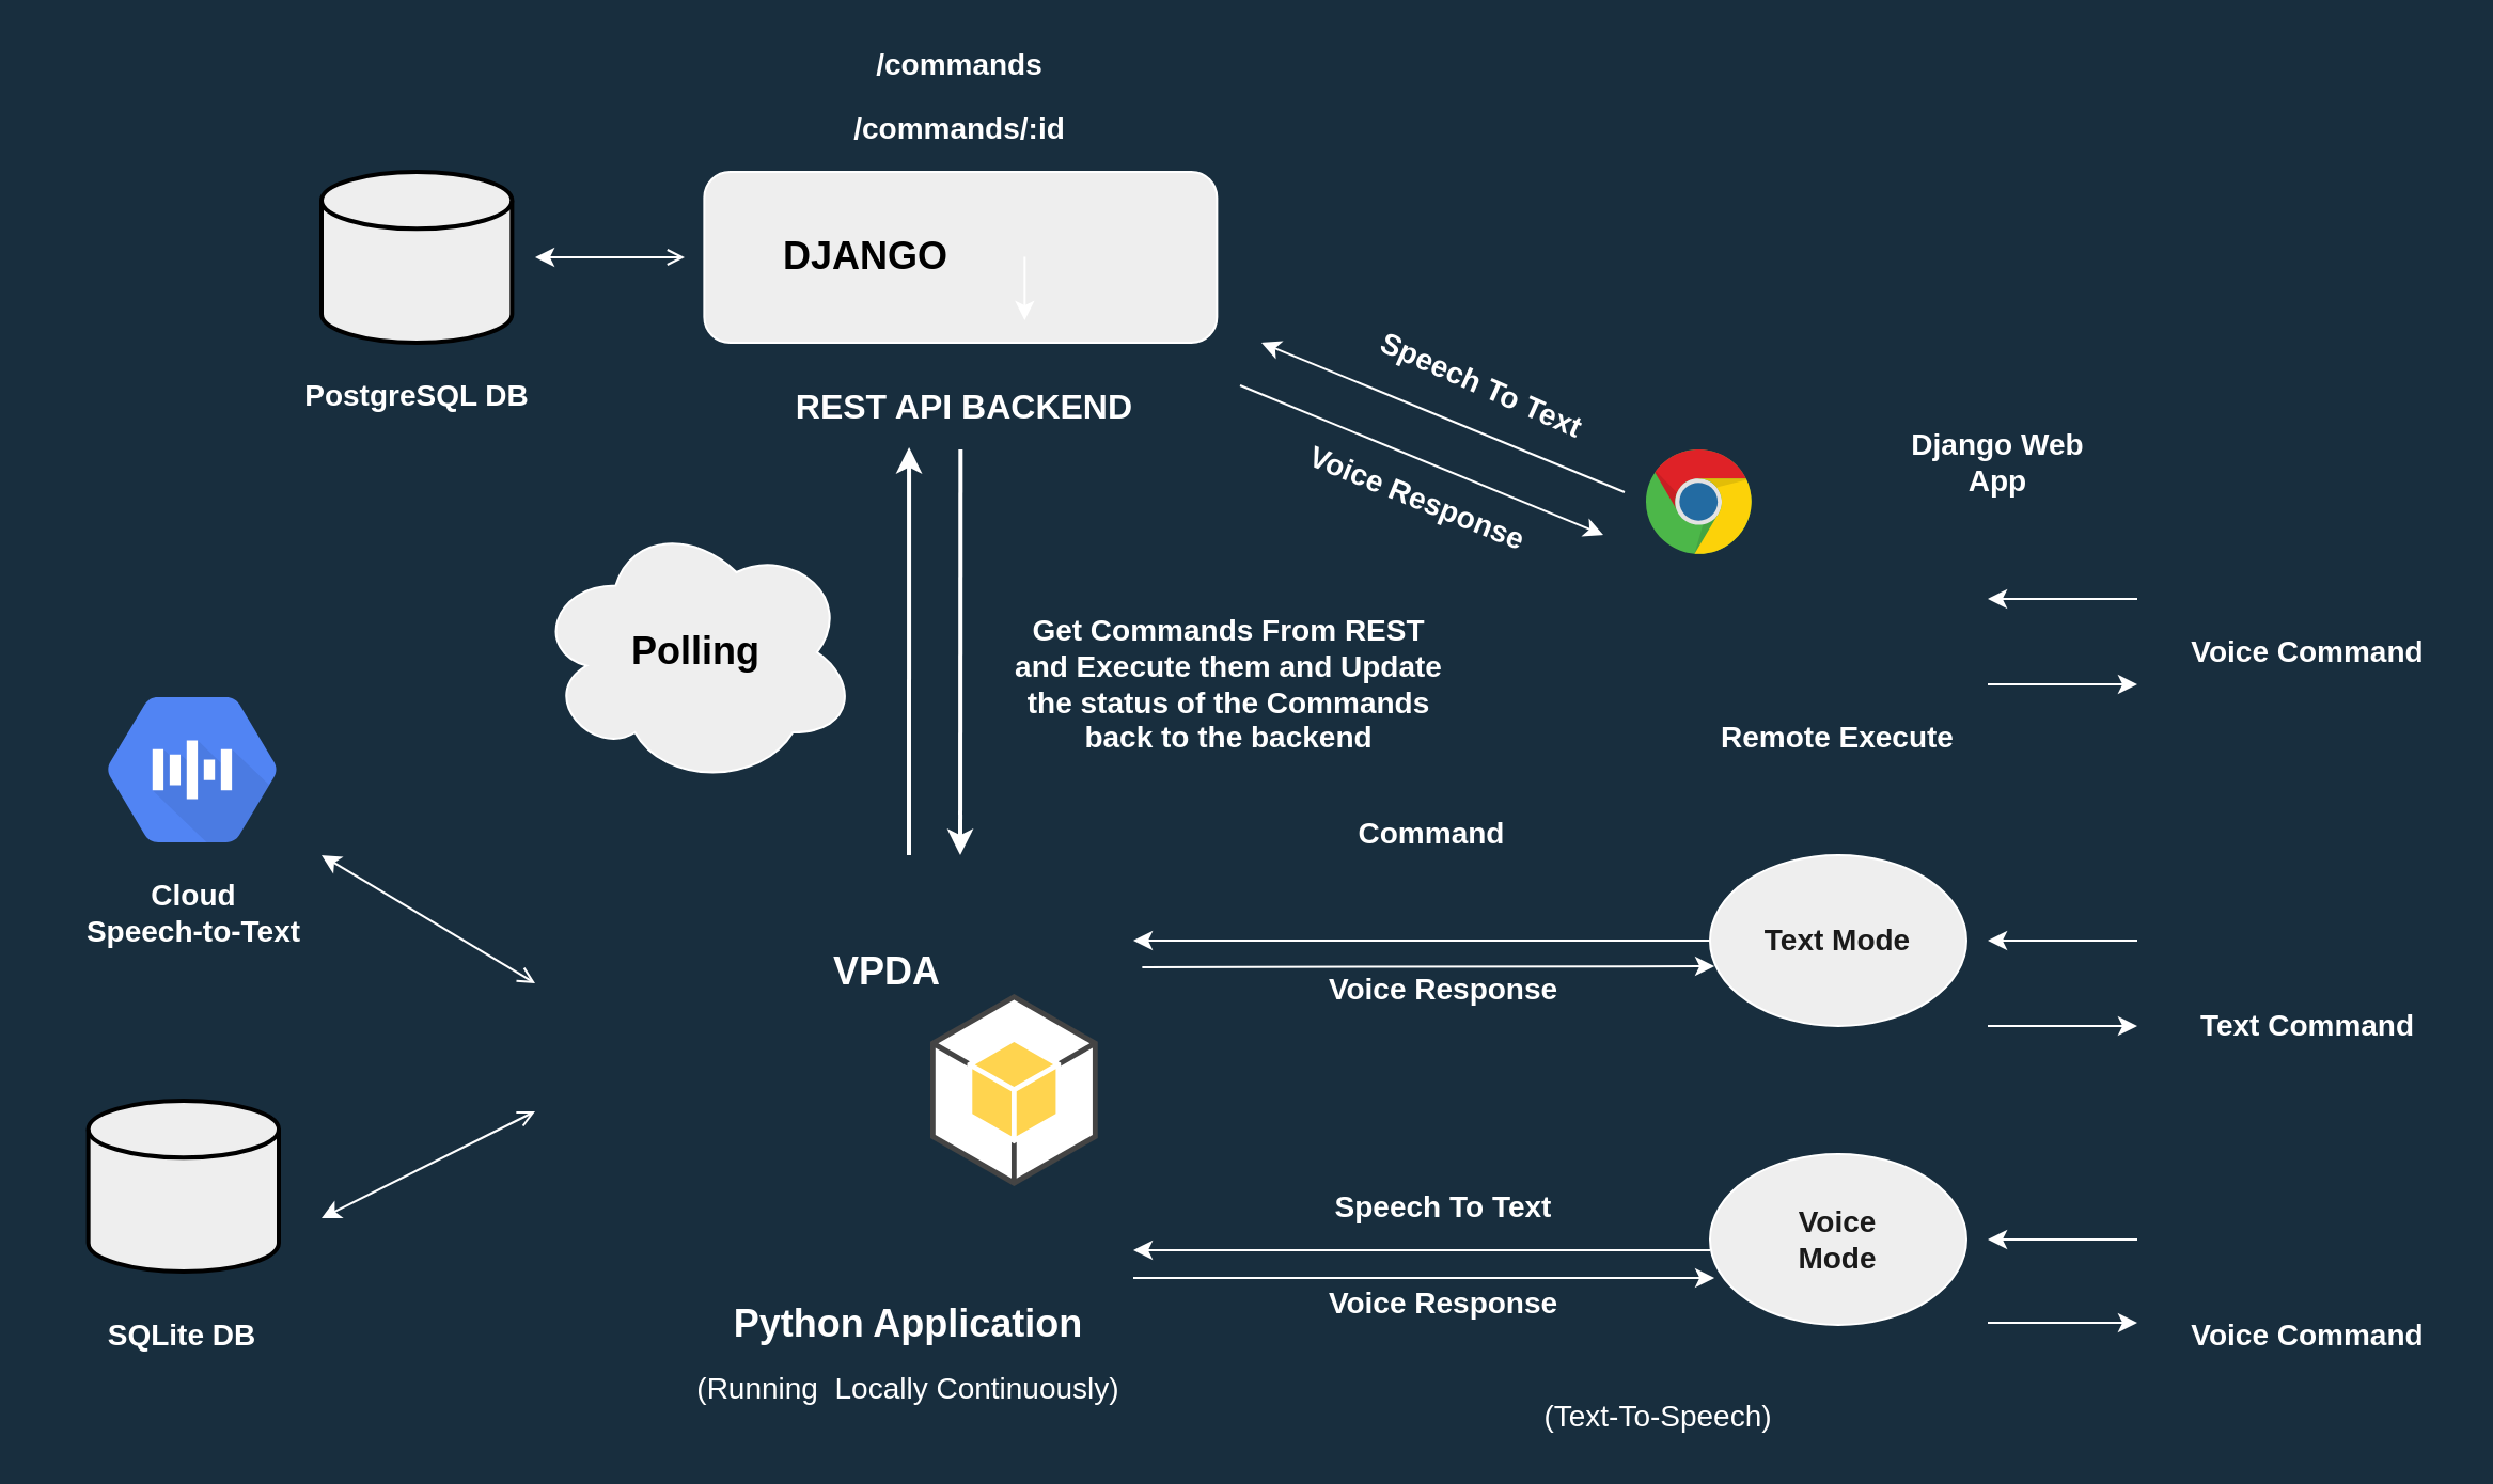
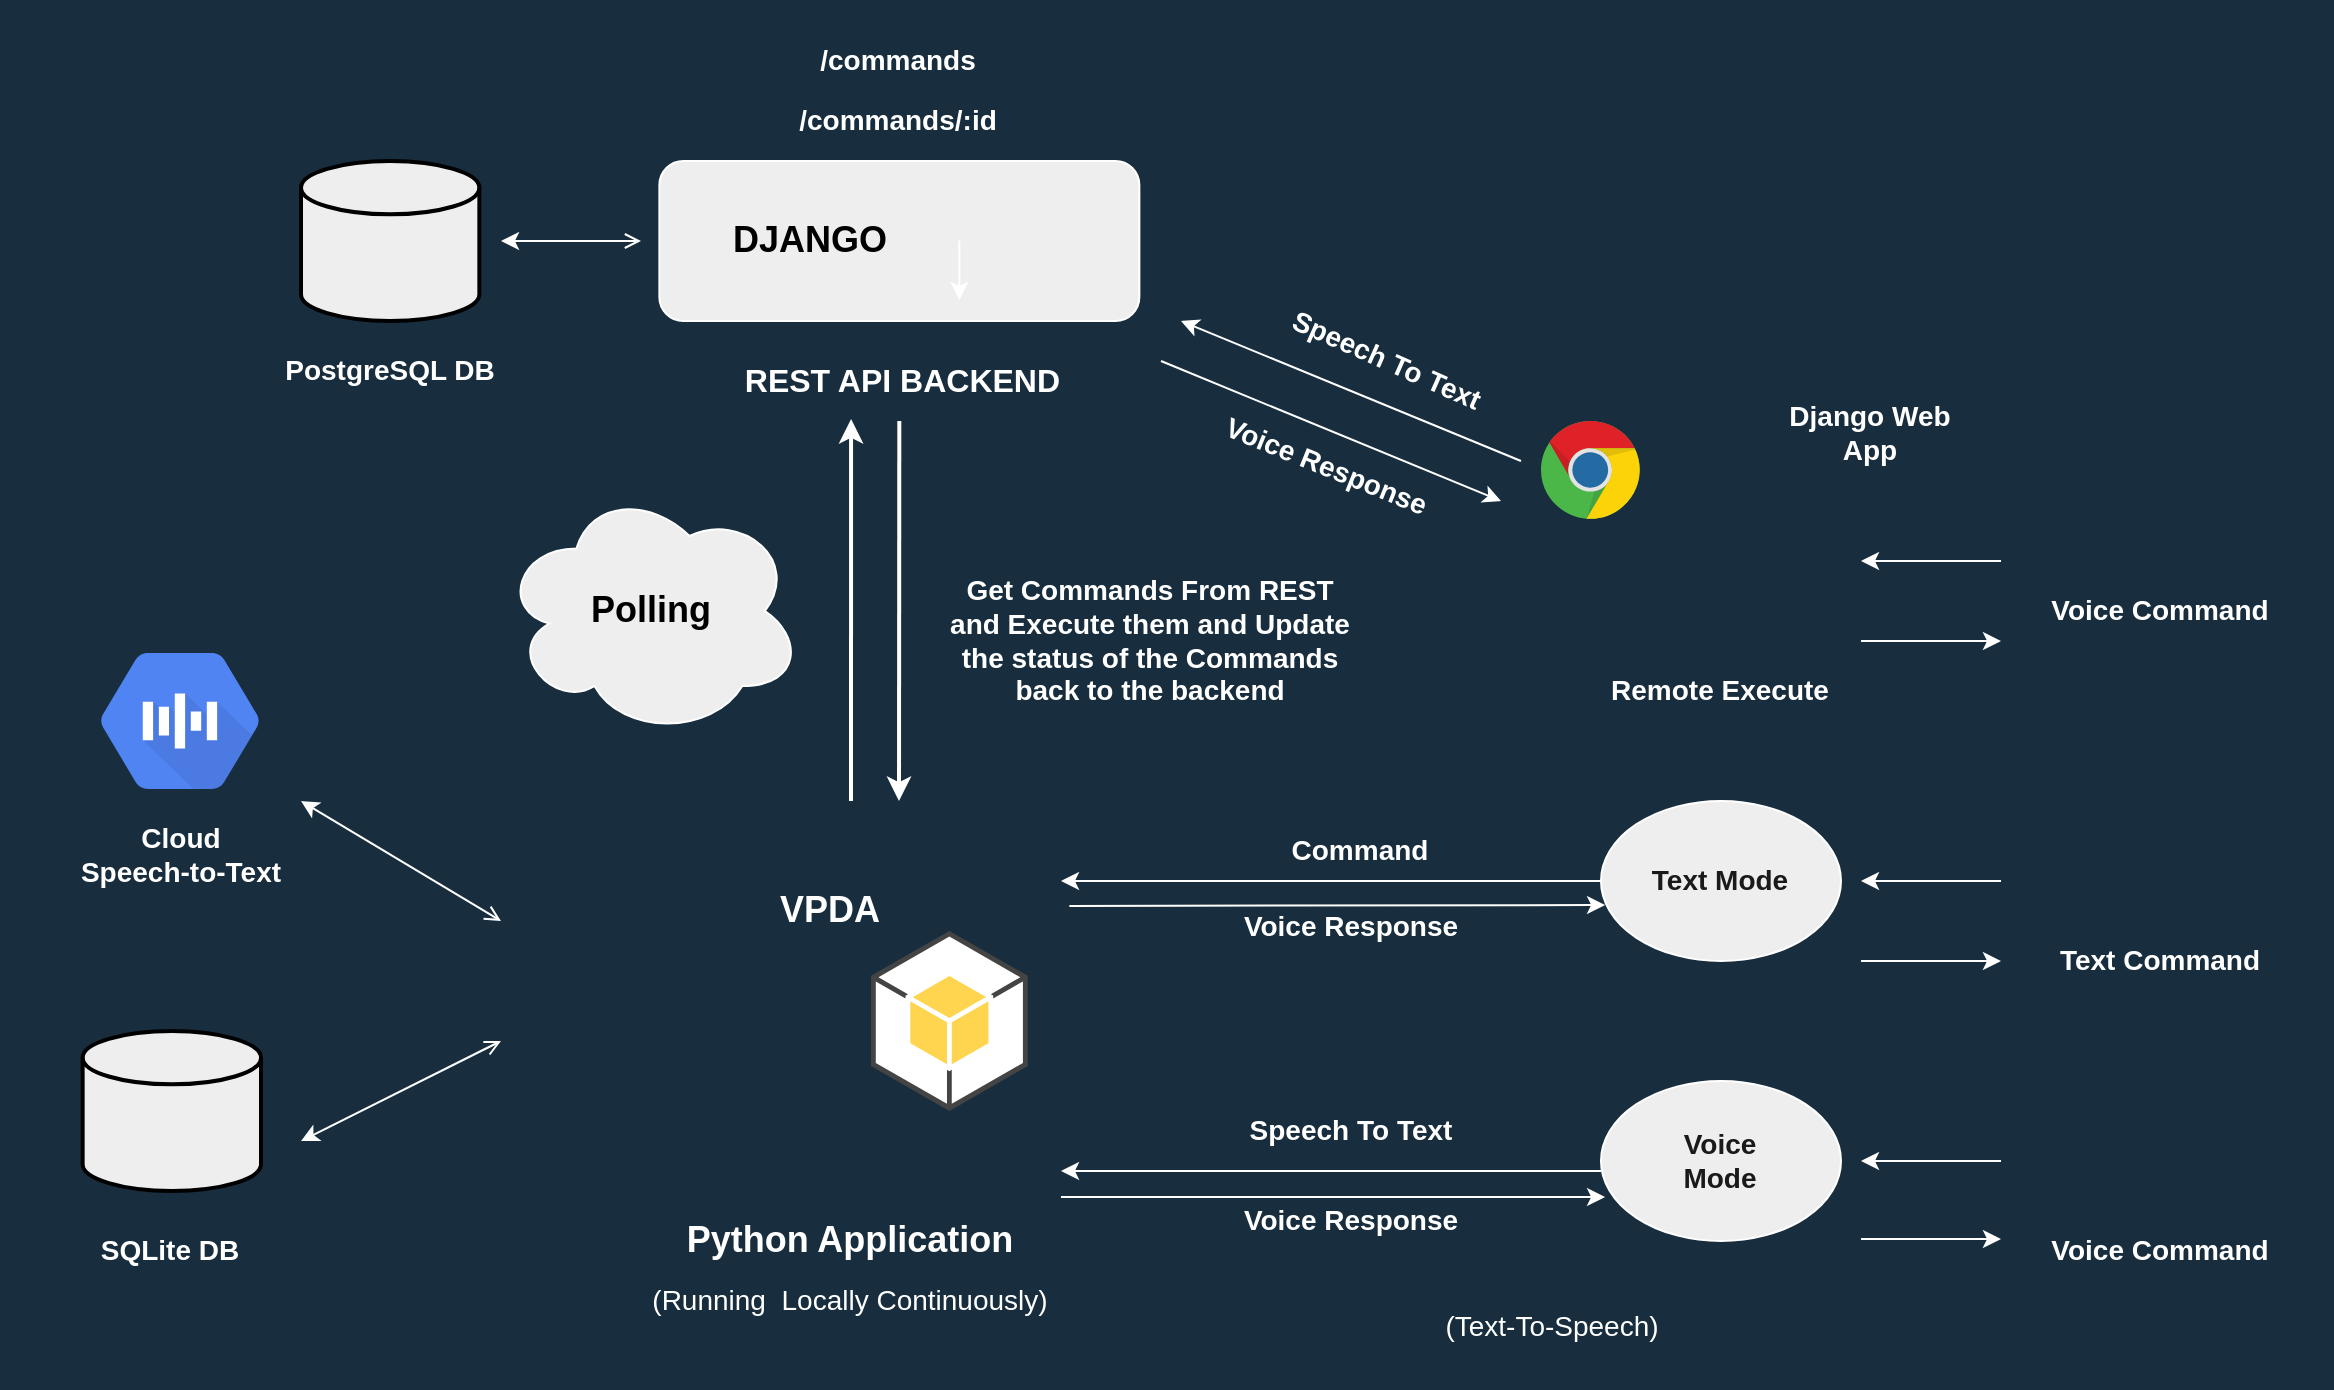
- <mxCell id="45" value="&lt;b&gt;&lt;font style=&quot;font-size: 14px&quot;&gt;Command&lt;/font&gt;&lt;/b&gt;" style="text;html=1;strokeColor=none;fillColor=none;align=center;verticalAlign=middle;whiteSpace=wrap;rounded=0;sketch=0;fontColor=#FFFFFF;" vertex="1" parent="1"><mxGeometry x="590" y="380" width="160" height="20" as="geometry" /></mxCell>
+ <mxCell id="45" value="&lt;b&gt;&lt;font style=&quot;font-size: 14px&quot;&gt;Command&lt;/font&gt;&lt;/b&gt;" style="text;html=1;strokeColor=none;fillColor=none;align=center;verticalAlign=middle;whiteSpace=wrap;rounded=0;sketch=0;fontColor=#FFFFFF;" vertex="1" parent="1"><mxGeometry x="600" y="415" width="160" height="20" as="geometry" /></mxCell>
